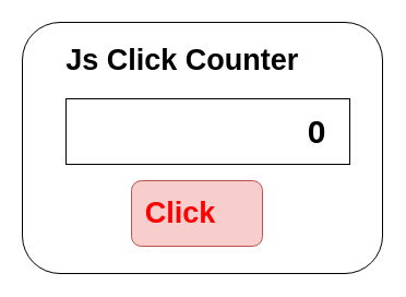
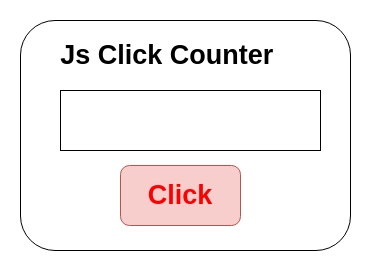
- <mxCell id="7" value="0" style="text;html=1;align=center;verticalAlign=middle;whiteSpace=wrap;rounded=0;fontSize=30;fontStyle=1" vertex="1" parent="1"><mxGeometry x="260" y="105" width="60" height="30" as="geometry" /></mxCell>
- <mxCell id="5" value="Click" style="text;html=1;align=center;verticalAlign=middle;whiteSpace=wrap;rounded=0;fontSize=27;fontStyle=1;fontColor=#FF0000;" vertex="1" parent="1"><mxGeometry x="135" y="180" width="60" height="30" as="geometry" /></mxCell>
+ <mxCell id="5" value="Click" style="text;html=1;align=center;verticalAlign=middle;whiteSpace=wrap;rounded=0;fontSize=27;fontStyle=1;fontColor=#FF0000;" vertex="1" parent="1"><mxGeometry x="150" y="180" width="60" height="30" as="geometry" /></mxCell>
